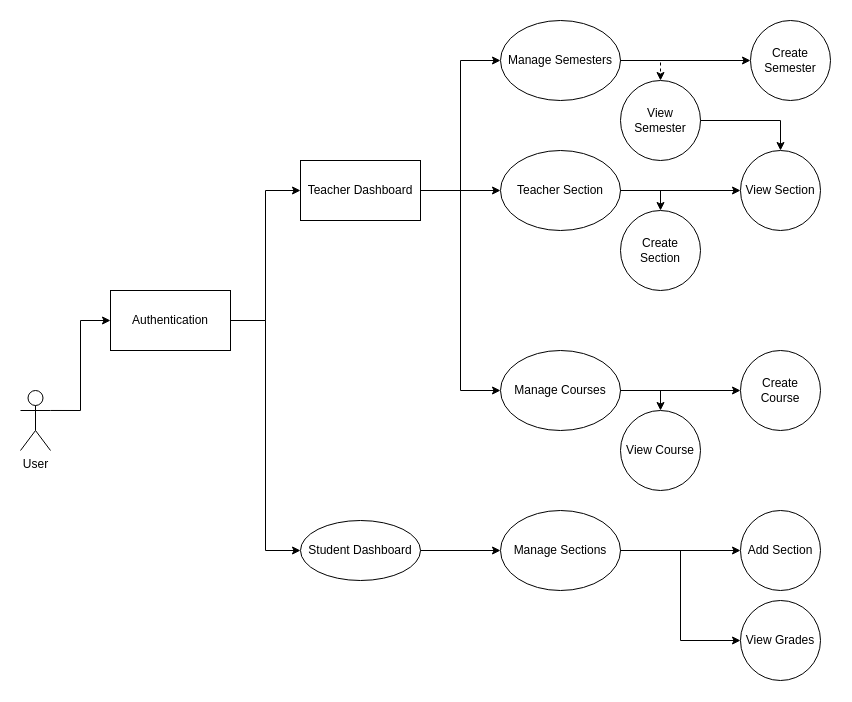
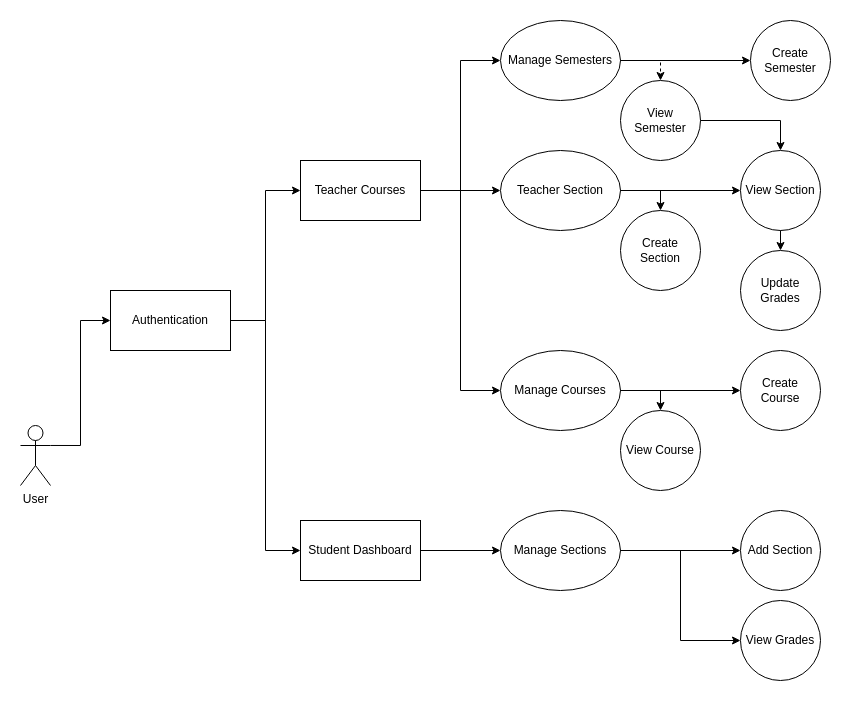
- <mxCell id="5" value="Teacher Dashboard" style="rounded=0;whiteSpace=wrap;html=1;" vertex="1" parent="1"><mxGeometry x="300" y="160" width="120" height="60" as="geometry" /></mxCell>
+ <mxCell id="5" value="Teacher Courses" style="rounded=0;whiteSpace=wrap;html=1;" vertex="1" parent="1"><mxGeometry x="300" y="160" width="120" height="60" as="geometry" /></mxCell>
+ <mxCell id="35" value="" style="endArrow=classic;html=1;rounded=0;exitX=0.5;exitY=1;exitDx=0;exitDy=0;entryX=0.5;entryY=0;entryDx=0;entryDy=0;" edge="1" parent="1" source="25" target="34"><mxGeometry width="50" height="50" relative="1" as="geometry"><mxPoint x="380" y="350" as="sourcePoint" /><mxPoint x="430" y="300" as="targetPoint" /></mxGeometry></mxCell>
+ <mxCell id="34" value="Update Grades" style="ellipse;whiteSpace=wrap;html=1;aspect=fixed;" vertex="1" parent="1"><mxGeometry x="740" y="250" width="80" height="80" as="geometry" /></mxCell>
- <mxCell id="3" value="User" style="shape=umlActor;verticalLabelPosition=bottom;verticalAlign=top;html=1;outlineConnect=0;" vertex="1" parent="1"><mxGeometry x="20" y="390" width="30" height="60" as="geometry" /></mxCell>
+ <mxCell id="3" value="User" style="shape=umlActor;verticalLabelPosition=bottom;verticalAlign=top;html=1;outlineConnect=0;" vertex="1" parent="1"><mxGeometry x="20" y="425" width="30" height="60" as="geometry" /></mxCell>
- <mxCell id="6" value="Student Dashboard" style="ellipse;whiteSpace=wrap;html=1;" vertex="1" parent="1"><mxGeometry x="300" y="520" width="120" height="60" as="geometry" /></mxCell>
+ <mxCell id="6" value="Student Dashboard" style="rounded=0;whiteSpace=wrap;html=1;" vertex="1" parent="1"><mxGeometry x="300" y="520" width="120" height="60" as="geometry" /></mxCell>
